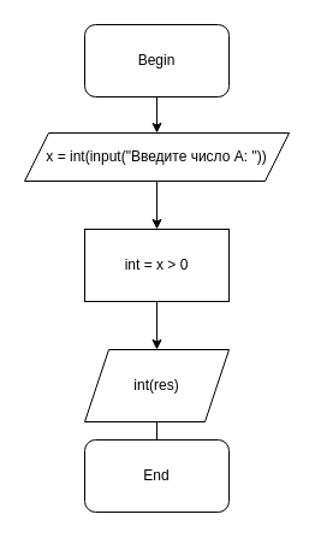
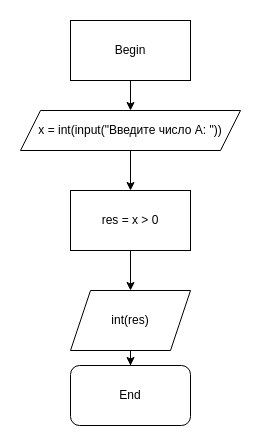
- <mxCell id="2" value="Begin" style="rounded=1;whiteSpace=wrap;html=1;" parent="1" vertex="1"><mxGeometry x="70" y="20" width="120" height="60" as="geometry" /></mxCell>
+ <mxCell id="2" value="Begin" style="whiteSpace=wrap;html=1;rounded=0;" parent="1" vertex="1"><mxGeometry x="70" y="20" width="120" height="60" as="geometry" /></mxCell>
- <mxCell id="6" value="int = x &amp;gt; 0" style="rounded=0;whiteSpace=wrap;html=1;" parent="1" vertex="1"><mxGeometry x="70" y="190" width="120" height="60" as="geometry" /></mxCell>
+ <mxCell id="6" value="res = x &amp;gt; 0" style="rounded=0;whiteSpace=wrap;html=1;" parent="1" vertex="1"><mxGeometry x="70" y="190" width="120" height="60" as="geometry" /></mxCell>
- <mxCell id="8" value="" style="edgeStyle=orthogonalEdgeStyle;rounded=0;orthogonalLoop=1;jettySize=auto;html=1;endArrow=none;" edge="1" parent="1" source="9" target="10"><mxGeometry relative="1" as="geometry" /></mxCell>
+ <mxCell id="8" value="" style="edgeStyle=orthogonalEdgeStyle;rounded=0;orthogonalLoop=1;jettySize=auto;html=1;" edge="1" parent="1" source="9" target="10"><mxGeometry relative="1" as="geometry" /></mxCell>
